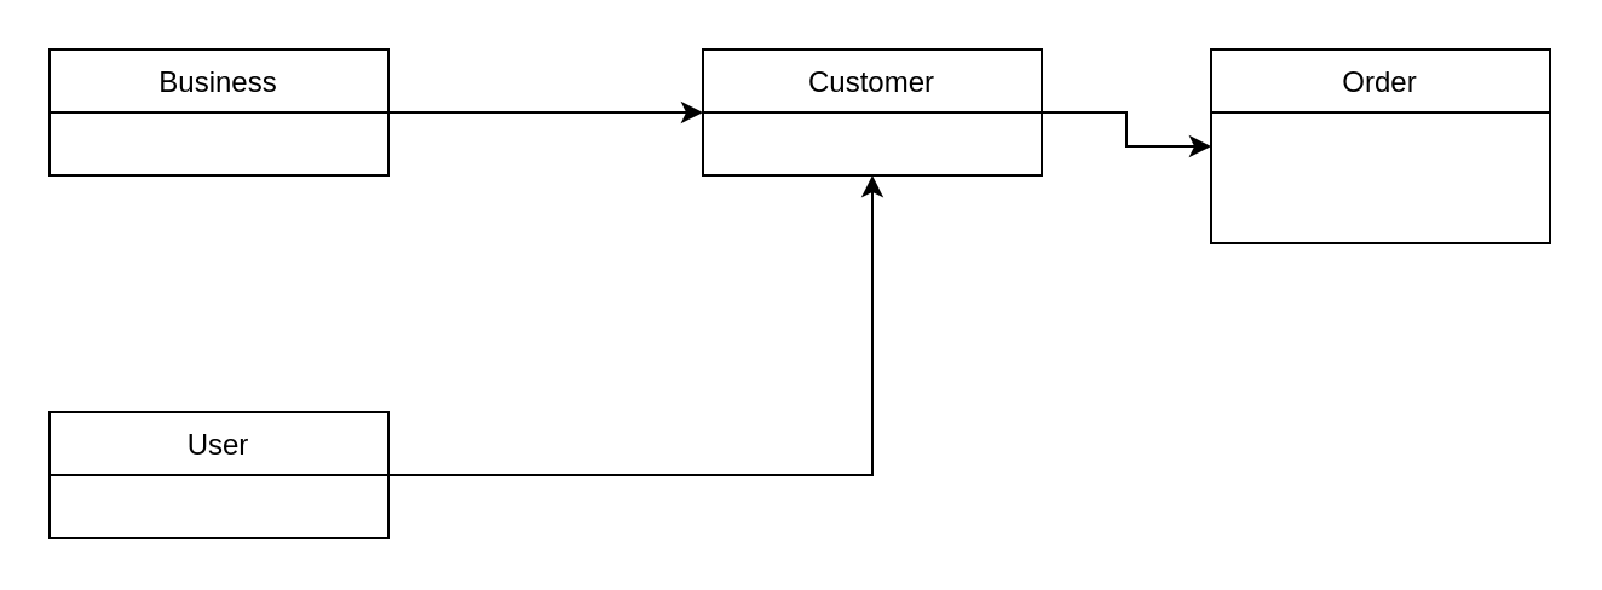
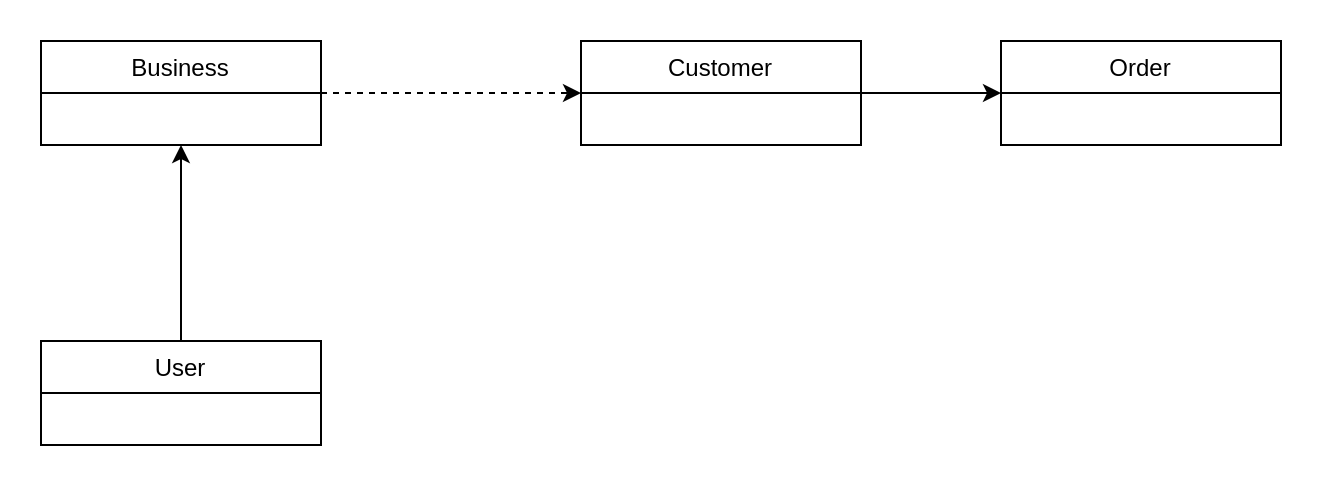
- <mxCell id="7" style="edgeStyle=orthogonalEdgeStyle;rounded=0;orthogonalLoop=1;jettySize=auto;html=1;entryX=0;entryY=0.5;entryDx=0;entryDy=0;" parent="1" source="8" target="3" edge="1"><mxGeometry relative="1" as="geometry" /></mxCell>
+ <mxCell id="7" style="edgeStyle=orthogonalEdgeStyle;rounded=0;orthogonalLoop=1;jettySize=auto;html=1;entryX=0;entryY=0.5;entryDx=0;entryDy=0;dashed=1;" parent="1" source="8" target="3" edge="1"><mxGeometry relative="1" as="geometry" /></mxCell>
- <mxCell id="4" value="Order" style="swimlane;fontStyle=0;childLayout=stackLayout;horizontal=1;startSize=26;fillColor=none;horizontalStack=0;resizeParent=1;resizeParentMax=0;resizeLast=0;collapsible=1;marginBottom=0;" parent="1" vertex="1"><mxGeometry x="500" y="20" width="140" height="80" as="geometry" /></mxCell>
+ <mxCell id="4" value="Order" style="swimlane;fontStyle=0;childLayout=stackLayout;horizontal=1;startSize=26;fillColor=none;horizontalStack=0;resizeParent=1;resizeParentMax=0;resizeLast=0;collapsible=1;marginBottom=0;" parent="1" vertex="1"><mxGeometry x="500" y="20" width="140" height="52" as="geometry" /></mxCell>
- <mxCell id="5" style="edgeStyle=orthogonalEdgeStyle;rounded=0;orthogonalLoop=1;jettySize=auto;html=1;" parent="1" source="6" target="3" edge="1"><mxGeometry relative="1" as="geometry" /></mxCell>
+ <mxCell id="5" style="edgeStyle=orthogonalEdgeStyle;rounded=0;orthogonalLoop=1;jettySize=auto;html=1;entryX=0.5;entryY=1;entryDx=0;entryDy=0;" parent="1" source="6" target="8" edge="1"><mxGeometry relative="1" as="geometry" /></mxCell>
